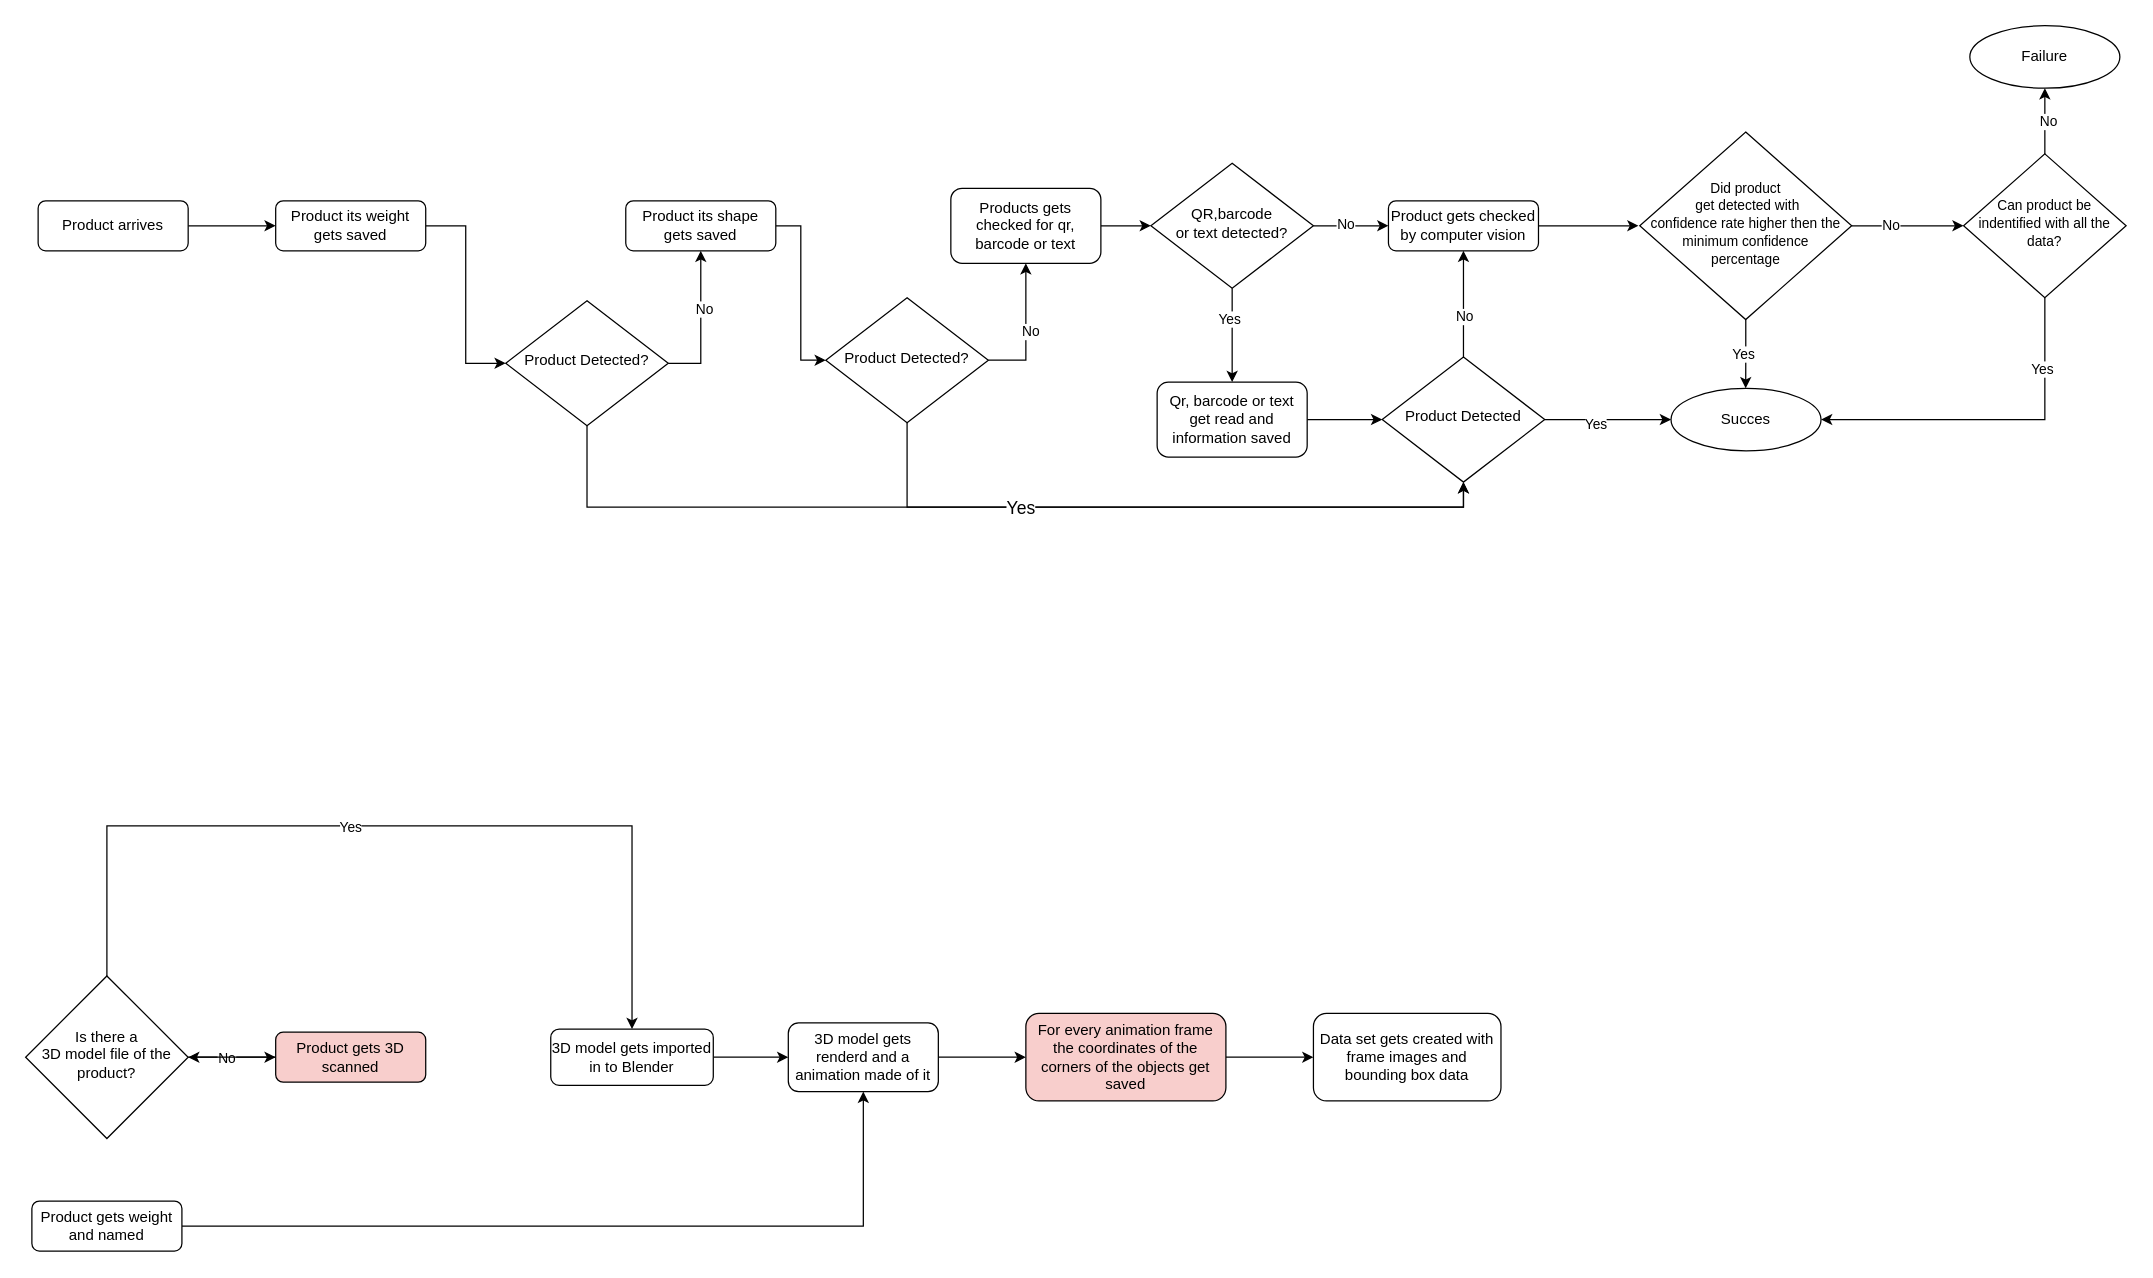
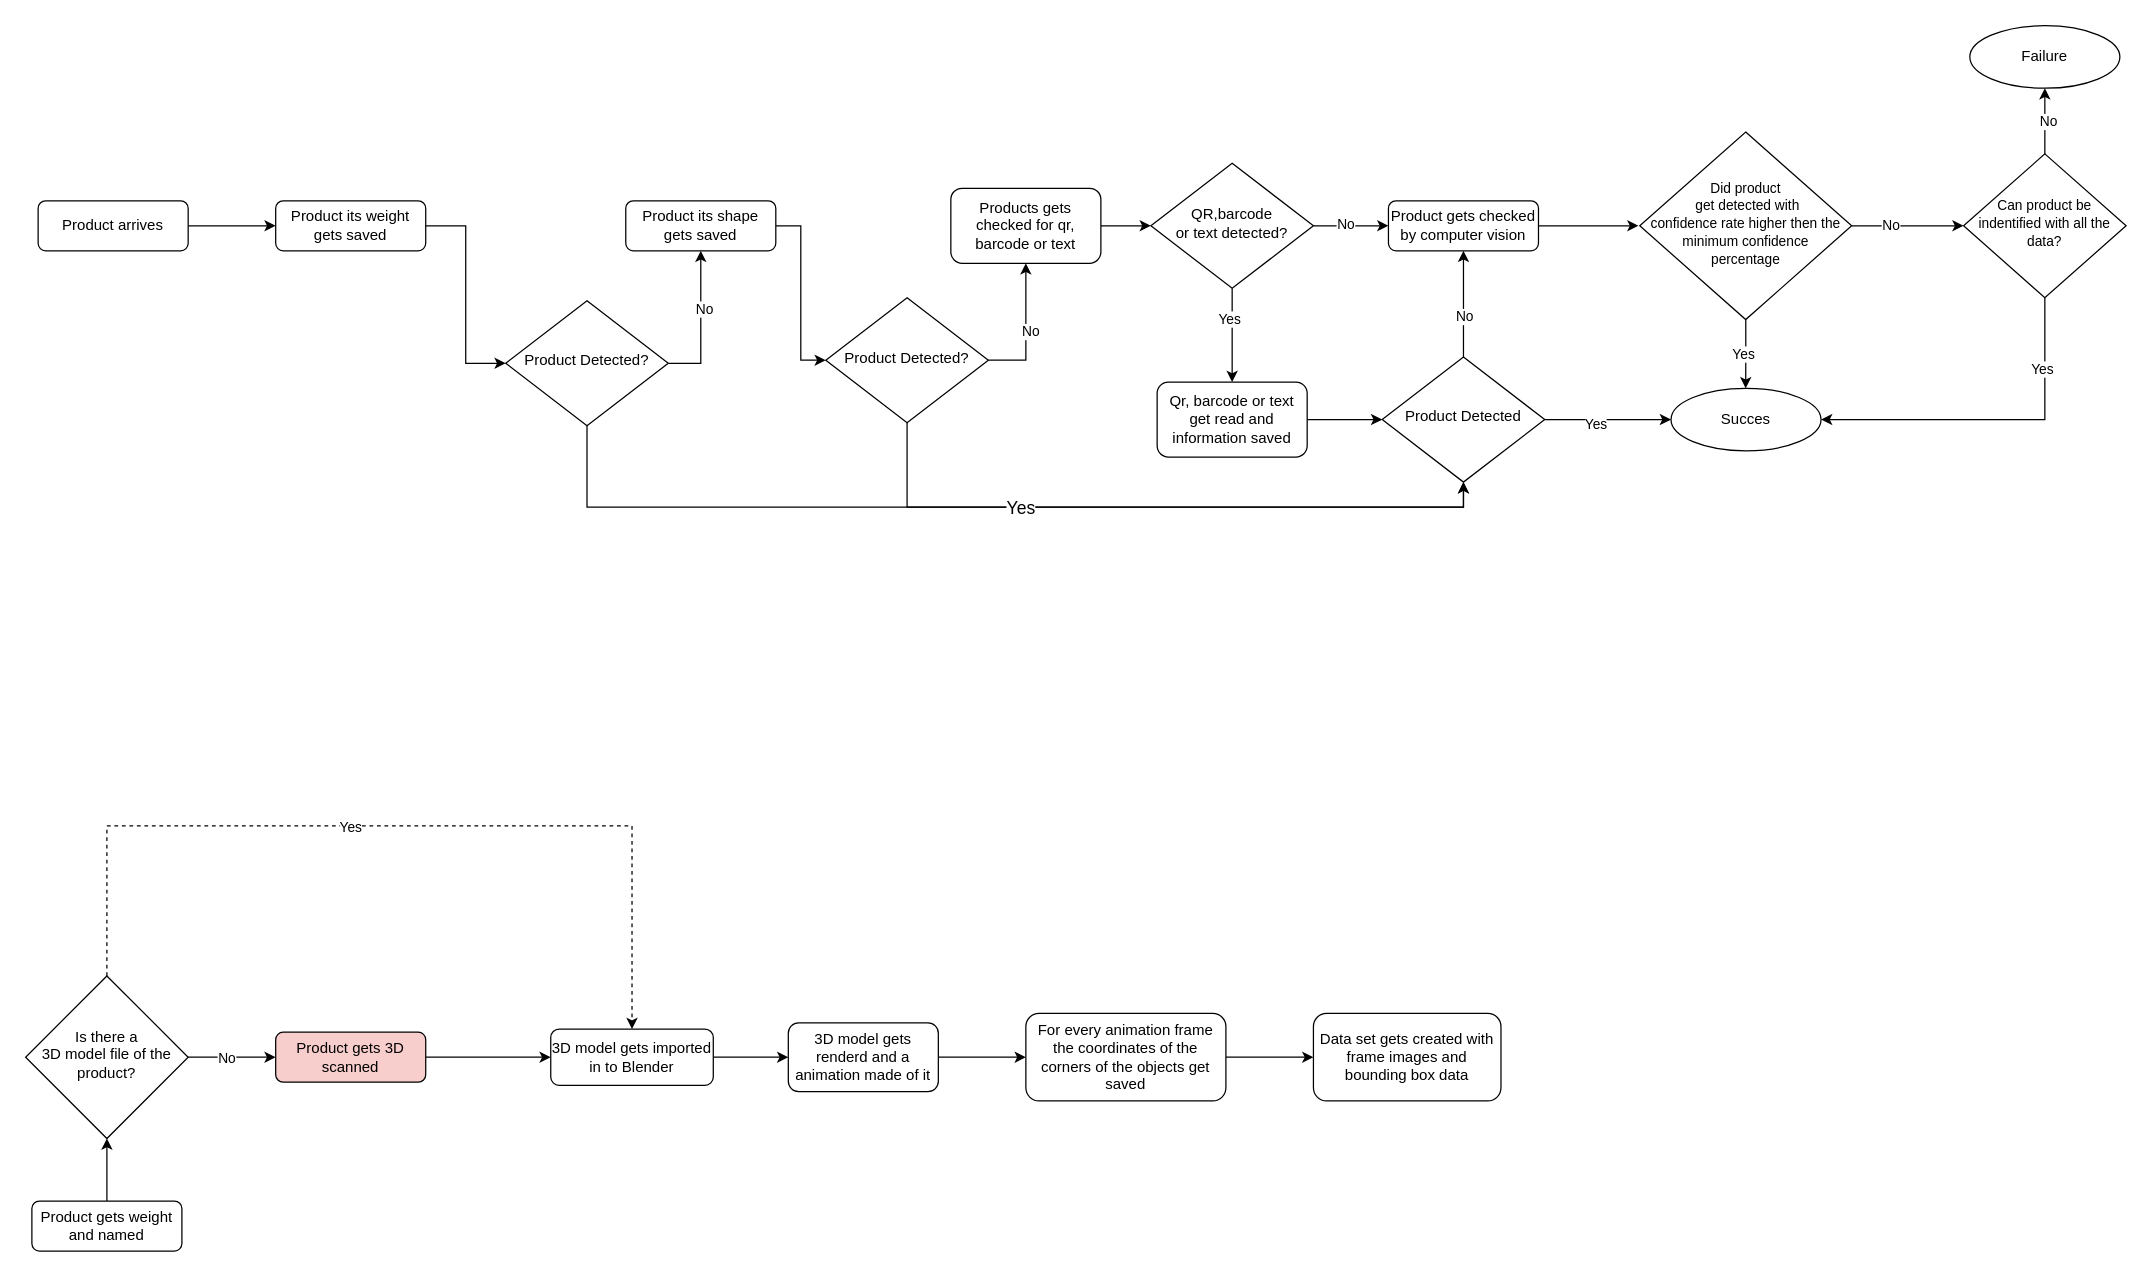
- <mxCell id="33" style="edgeStyle=orthogonalEdgeStyle;rounded=0;orthogonalLoop=1;jettySize=auto;html=1;entryX=0.5;entryY=0;entryDx=0;entryDy=0;" parent="1" source="35" target="39" edge="1"><mxGeometry relative="1" as="geometry"><Array as="points"><mxPoint x="85" y="660" /><mxPoint x="505" y="660" /></Array></mxGeometry></mxCell>
+ <mxCell id="33" style="edgeStyle=orthogonalEdgeStyle;rounded=0;orthogonalLoop=1;jettySize=auto;html=1;entryX=0.5;entryY=0;entryDx=0;entryDy=0;dashed=1;" parent="1" source="35" target="39" edge="1"><mxGeometry relative="1" as="geometry"><Array as="points"><mxPoint x="85" y="660" /><mxPoint x="505" y="660" /></Array></mxGeometry></mxCell>
- <mxCell id="36" style="edgeStyle=orthogonalEdgeStyle;rounded=0;orthogonalLoop=1;jettySize=auto;html=1;" parent="1" source="37" target="35" edge="1"><mxGeometry relative="1" as="geometry" /></mxCell>
+ <mxCell id="36" style="edgeStyle=orthogonalEdgeStyle;rounded=0;orthogonalLoop=1;jettySize=auto;html=1;entryX=0;entryY=0.5;entryDx=0;entryDy=0;" parent="1" source="37" target="39" edge="1"><mxGeometry relative="1" as="geometry" /></mxCell>
- <mxCell id="43" value="For every animation frame the coordinates of the corners of the objects get saved" style="rounded=1;whiteSpace=wrap;html=1;fontSize=12;glass=0;strokeWidth=1;shadow=0;fillColor=#f8cecc;" parent="1" vertex="1"><mxGeometry x="820" y="810" width="160" height="70" as="geometry" /></mxCell>
+ <mxCell id="43" value="For every animation frame the coordinates of the corners of the objects get saved" style="rounded=1;whiteSpace=wrap;html=1;fontSize=12;glass=0;strokeWidth=1;shadow=0;" parent="1" vertex="1"><mxGeometry x="820" y="810" width="160" height="70" as="geometry" /></mxCell>
- <mxCell id="45" style="edgeStyle=orthogonalEdgeStyle;rounded=0;orthogonalLoop=1;jettySize=auto;html=1;" parent="1" source="46" target="41" edge="1"><mxGeometry relative="1" as="geometry" /></mxCell>
+ <mxCell id="45" style="edgeStyle=orthogonalEdgeStyle;rounded=0;orthogonalLoop=1;jettySize=auto;html=1;entryX=0.5;entryY=1;entryDx=0;entryDy=0;" parent="1" source="46" target="35" edge="1"><mxGeometry relative="1" as="geometry" /></mxCell>
